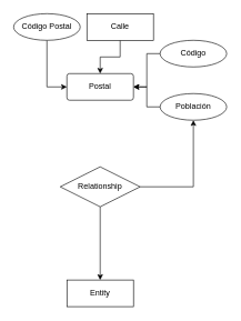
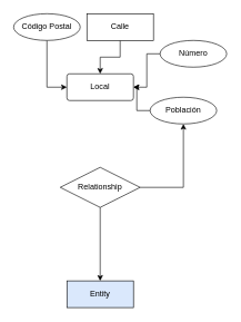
- <mxCell id="12" value="Código" style="ellipse;whiteSpace=wrap;html=1;align=center;" vertex="1" parent="1"><mxGeometry x="240" y="60" width="100" height="40" as="geometry" /></mxCell>
+ <mxCell id="12" value="Número" style="ellipse;whiteSpace=wrap;html=1;align=center;" vertex="1" parent="1"><mxGeometry x="240" y="60" width="100" height="40" as="geometry" /></mxCell>
- <mxCell id="2" value="Postal" style="rounded=1;arcSize=10;whiteSpace=wrap;html=1;align=center;" vertex="1" parent="1"><mxGeometry x="100" y="110" width="100" height="40" as="geometry" /></mxCell>
+ <mxCell id="2" value="Local" style="rounded=1;arcSize=10;whiteSpace=wrap;html=1;align=center;" vertex="1" parent="1"><mxGeometry x="100" y="110" width="100" height="40" as="geometry" /></mxCell>
- <mxCell id="14" value="Población" style="ellipse;whiteSpace=wrap;html=1;align=center;" vertex="1" parent="1"><mxGeometry x="240" y="140" width="100" height="40" as="geometry" /></mxCell>
+ <mxCell id="14" value="Población" style="ellipse;whiteSpace=wrap;html=1;align=center;" vertex="1" parent="1"><mxGeometry x="225" y="145" width="100" height="40" as="geometry" /></mxCell>
- <mxCell id="3" value="Entity" style="whiteSpace=wrap;html=1;align=center;" vertex="1" parent="1"><mxGeometry x="100" y="420" width="100" height="40" as="geometry" /></mxCell>
+ <mxCell id="3" value="Entity" style="whiteSpace=wrap;html=1;align=center;fillColor=#dae8fc;" vertex="1" parent="1"><mxGeometry x="100" y="420" width="100" height="40" as="geometry" /></mxCell>
